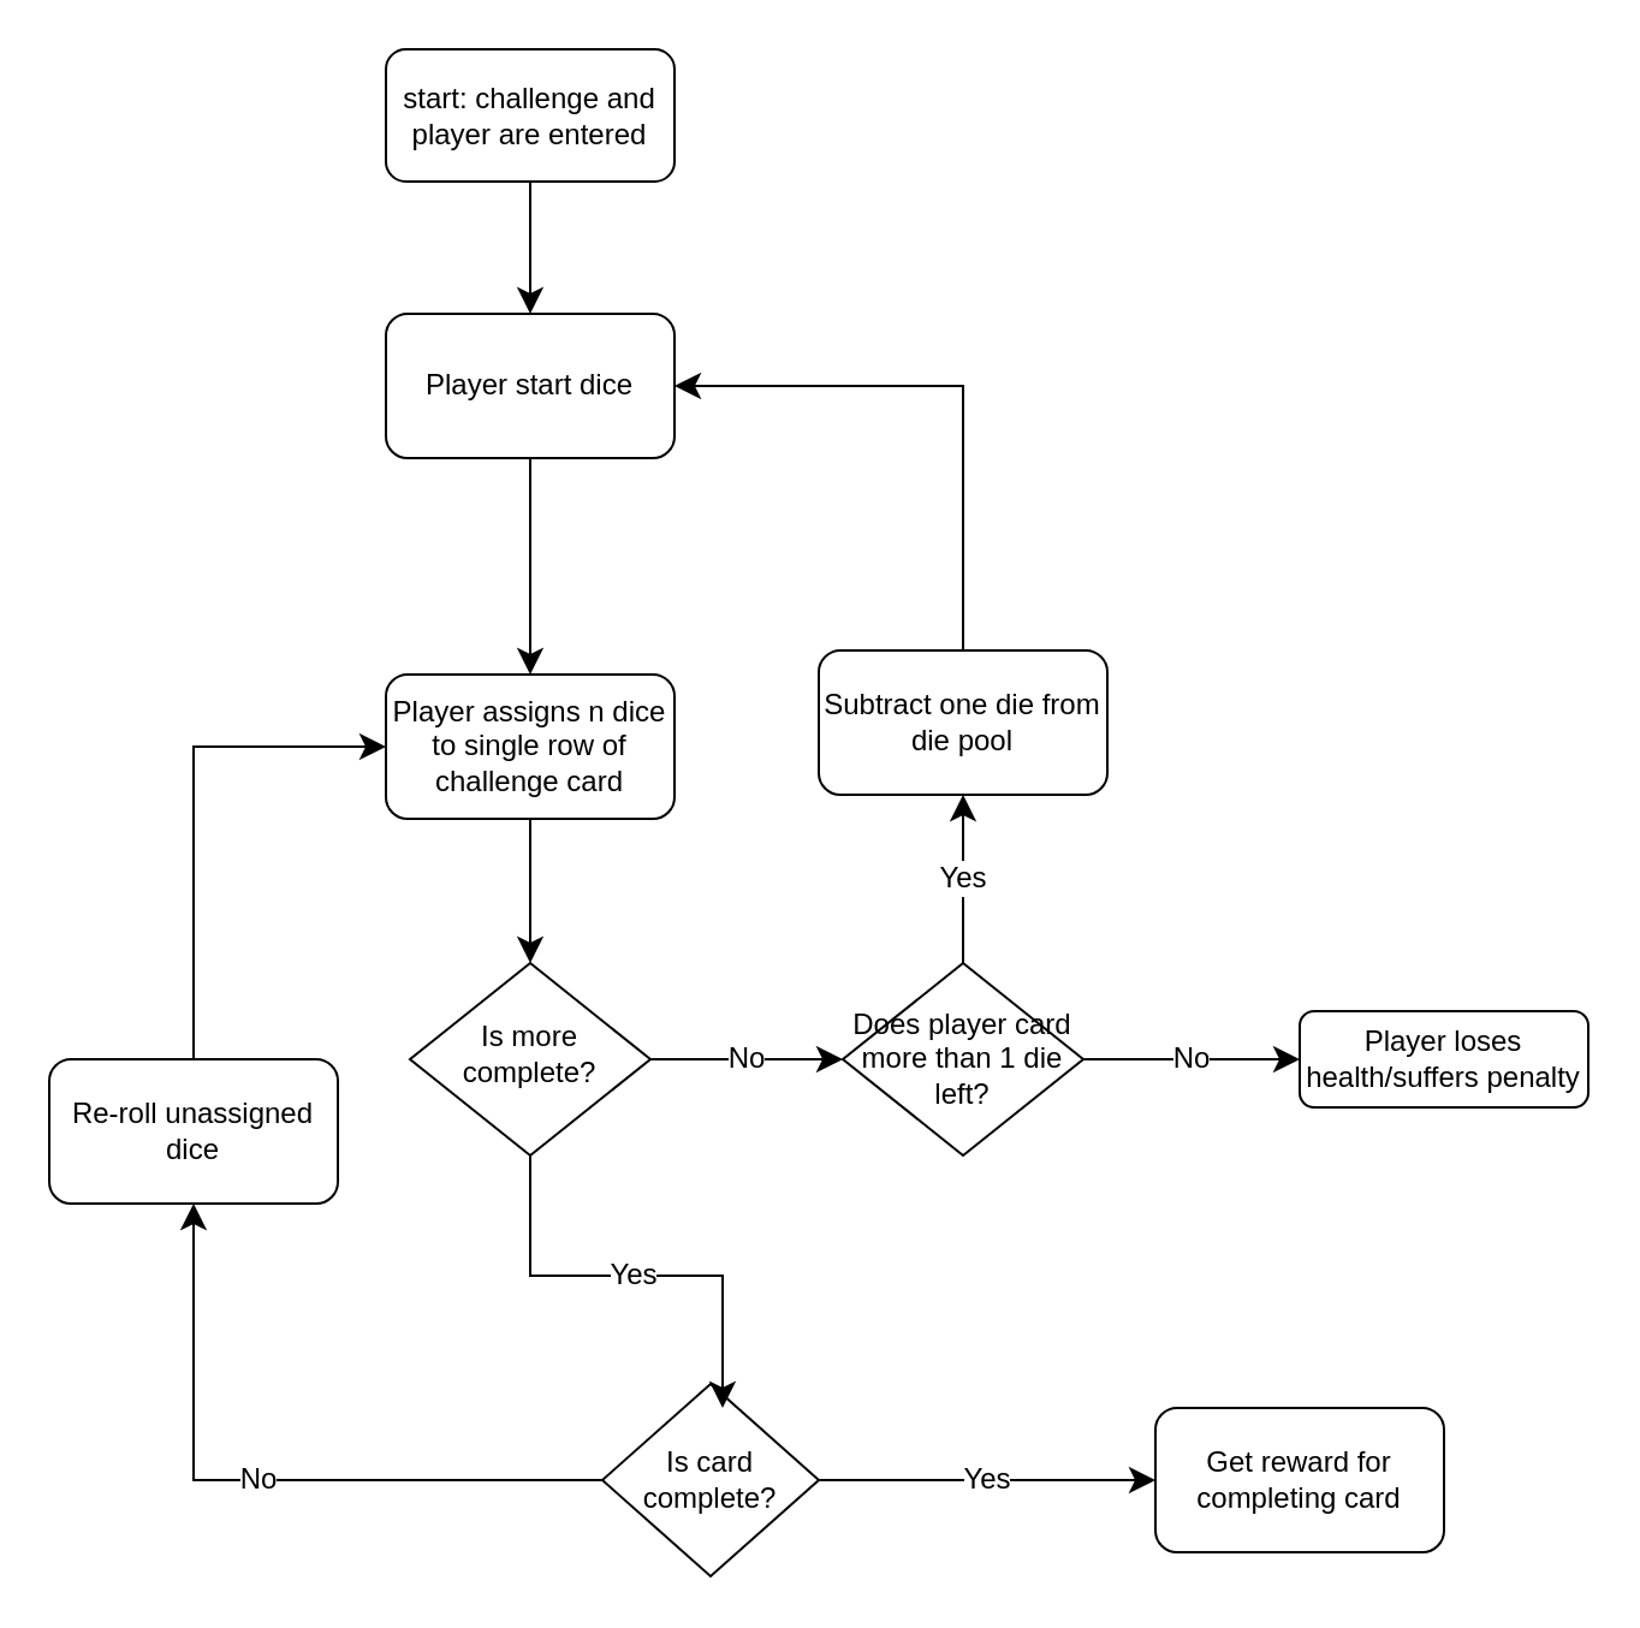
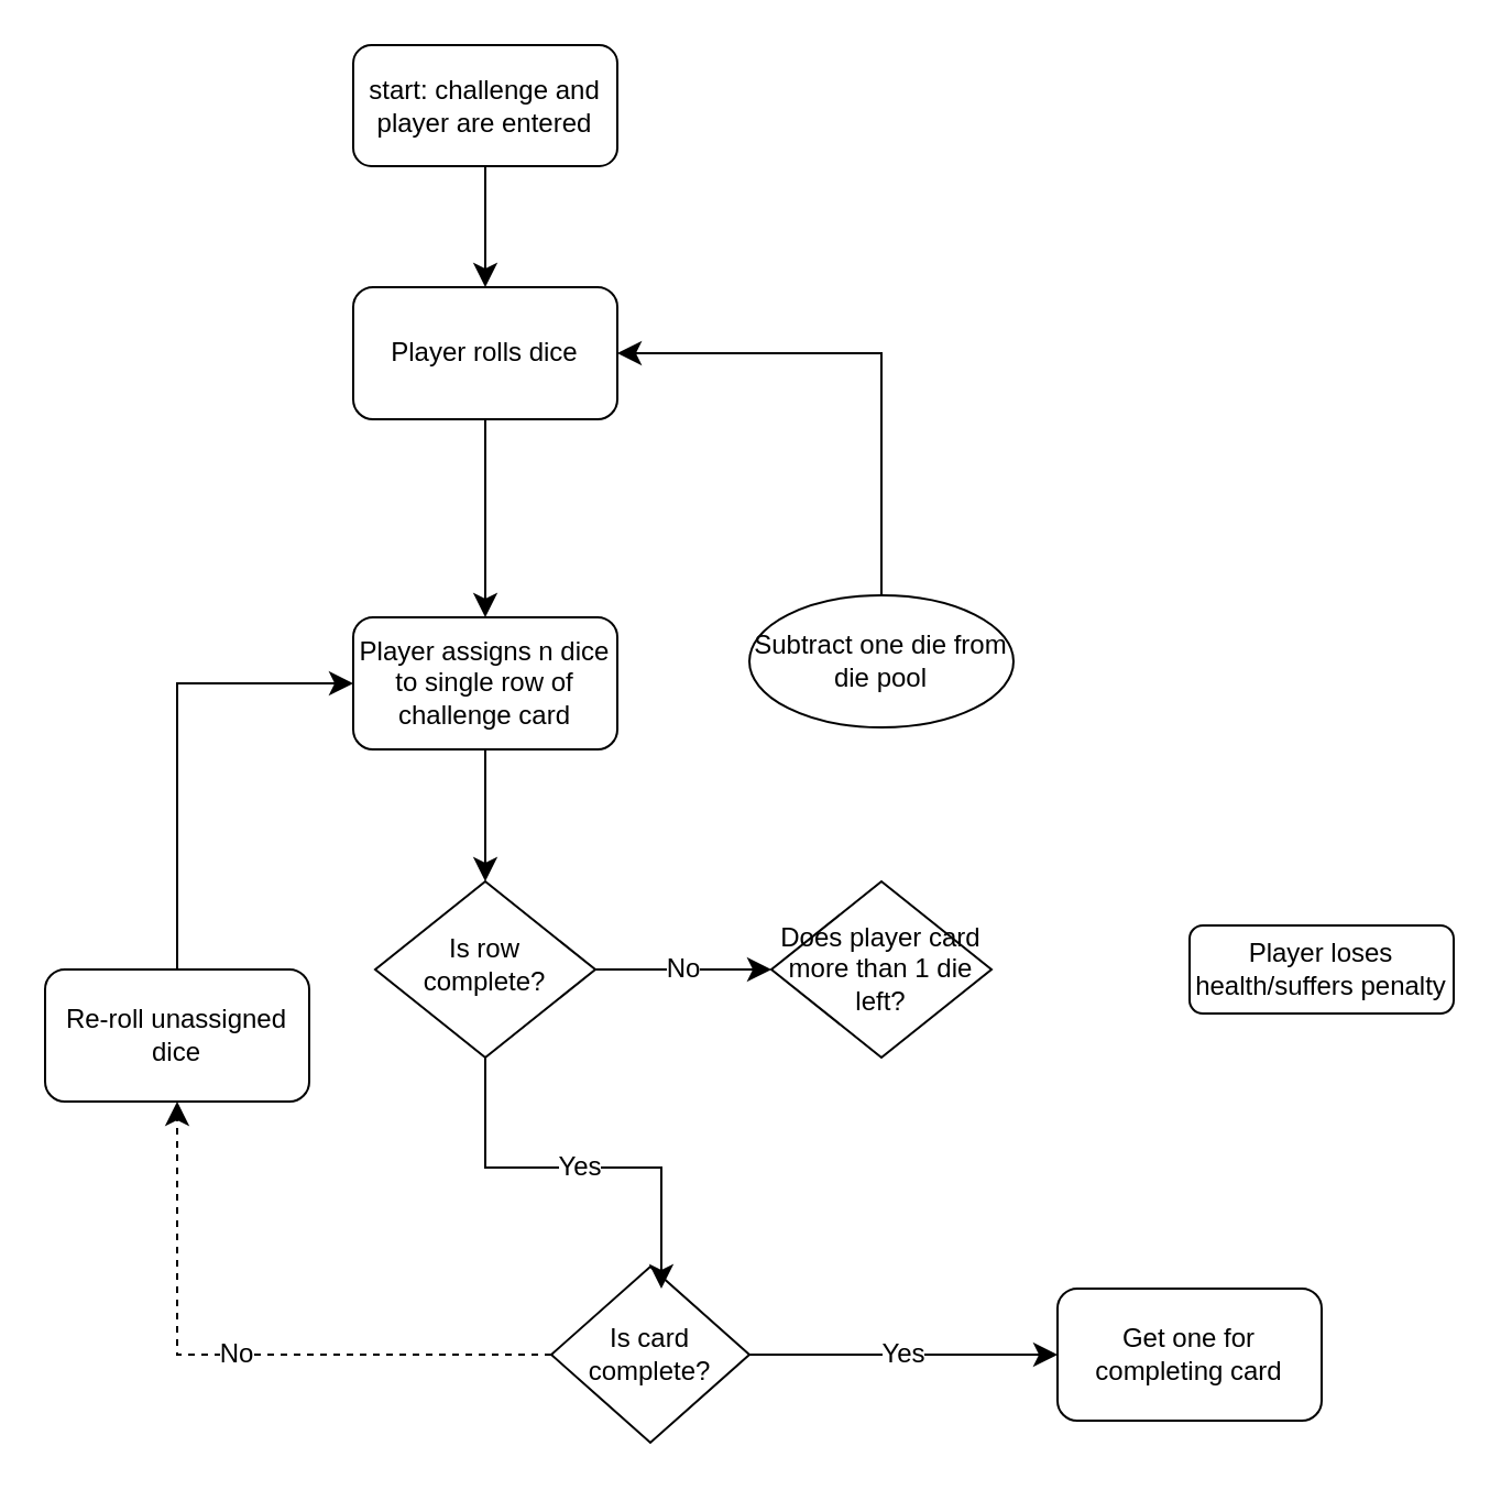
- <mxCell id="8" value="Player start dice" style="whiteSpace=wrap;html=1;rounded=1;glass=0;strokeWidth=1;shadow=0;" vertex="1" parent="1"><mxGeometry x="160" y="130" width="120" height="60" as="geometry" /></mxCell>
+ <mxCell id="8" value="Player rolls dice" style="whiteSpace=wrap;html=1;rounded=1;glass=0;strokeWidth=1;shadow=0;" vertex="1" parent="1"><mxGeometry x="160" y="130" width="120" height="60" as="geometry" /></mxCell>
- <mxCell id="14" value="Subtract one die from die pool" style="rounded=1;whiteSpace=wrap;html=1;" vertex="1" parent="1"><mxGeometry x="340" y="270" width="120" height="60" as="geometry" /></mxCell>
+ <mxCell id="14" value="Subtract one die from die pool" style="ellipse;whiteSpace=wrap;html=1;" vertex="1" parent="1"><mxGeometry x="340" y="270" width="120" height="60" as="geometry" /></mxCell>
- <mxCell id="11" value="Yes" style="edgeStyle=none;curved=1;rounded=0;orthogonalLoop=1;jettySize=auto;html=1;fontSize=12;startSize=8;endSize=8;entryX=0.5;entryY=1;entryDx=0;entryDy=0;" edge="1" parent="1" source="13" target="14"><mxGeometry relative="1" as="geometry"><mxPoint x="400" y="340" as="targetPoint" /></mxGeometry></mxCell>
- <mxCell id="5" value="Is more complete?" style="rhombus;whiteSpace=wrap;html=1;shadow=0;fontFamily=Helvetica;fontSize=12;align=center;strokeWidth=1;spacing=6;spacingTop=-4;" parent="1" vertex="1"><mxGeometry x="170" y="400" width="100" height="80" as="geometry" /></mxCell>
+ <mxCell id="5" value="Is row complete?" style="rhombus;whiteSpace=wrap;html=1;shadow=0;fontFamily=Helvetica;fontSize=12;align=center;strokeWidth=1;spacing=6;spacingTop=-4;" parent="1" vertex="1"><mxGeometry x="170" y="400" width="100" height="80" as="geometry" /></mxCell>
- <mxCell id="12" value="No" style="edgeStyle=none;curved=1;rounded=0;orthogonalLoop=1;jettySize=auto;html=1;entryX=0;entryY=0.5;entryDx=0;entryDy=0;fontSize=12;startSize=8;endSize=8;" edge="1" parent="1" source="13" target="6"><mxGeometry relative="1" as="geometry" /></mxCell>
- <mxCell id="21" value="No" style="edgeStyle=segmentEdgeStyle;endArrow=classic;html=1;curved=0;rounded=0;endSize=8;startSize=8;sourcePerimeterSpacing=0;targetPerimeterSpacing=0;fontSize=12;exitX=0;exitY=0.5;exitDx=0;exitDy=0;entryX=0.5;entryY=1;entryDx=0;entryDy=0;" edge="1" parent="1" source="18" target="15"><mxGeometry width="140" relative="1" as="geometry"><mxPoint x="220" y="620" as="sourcePoint" /><mxPoint x="80" y="580" as="targetPoint" /><Array as="points"><mxPoint x="80" y="615" /></Array></mxGeometry></mxCell>
+ <mxCell id="21" value="No" style="edgeStyle=segmentEdgeStyle;endArrow=classic;html=1;curved=0;rounded=0;endSize=8;startSize=8;sourcePerimeterSpacing=0;targetPerimeterSpacing=0;fontSize=12;exitX=0;exitY=0.5;exitDx=0;exitDy=0;entryX=0.5;entryY=1;entryDx=0;entryDy=0;dashed=1;" edge="1" parent="1" source="18" target="15"><mxGeometry width="140" relative="1" as="geometry"><mxPoint x="220" y="620" as="sourcePoint" /><mxPoint x="80" y="580" as="targetPoint" /><Array as="points"><mxPoint x="80" y="615" /></Array></mxGeometry></mxCell>
- <mxCell id="20" value="Get reward for completing card" style="rounded=1;whiteSpace=wrap;html=1;" vertex="1" parent="1"><mxGeometry x="480" y="585" width="120" height="60" as="geometry" /></mxCell>
+ <mxCell id="20" value="Get one for completing card" style="rounded=1;whiteSpace=wrap;html=1;" vertex="1" parent="1"><mxGeometry x="480" y="585" width="120" height="60" as="geometry" /></mxCell>
